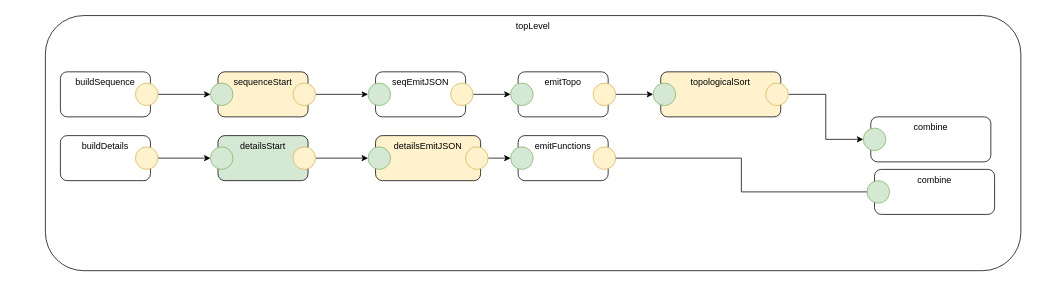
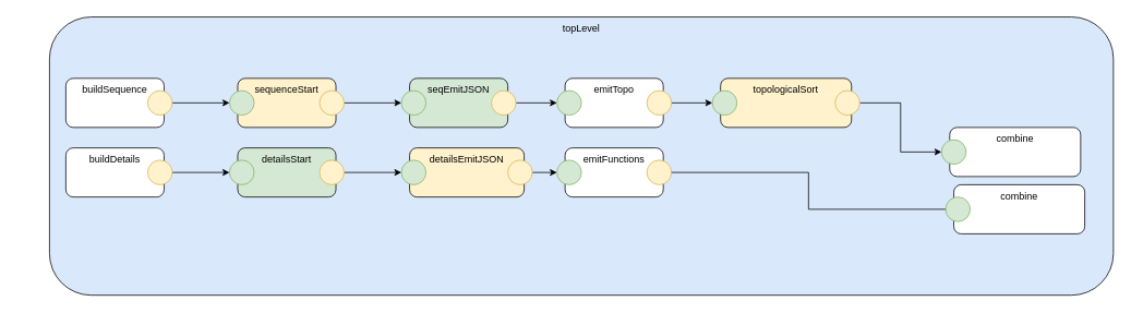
- <mxCell id="2" value="topLevel" style="rounded=1;whiteSpace=wrap;html=1;verticalAlign=top;" parent="1" vertex="1"><mxGeometry x="60" y="20" width="1300" height="340" as="geometry" /></mxCell>
+ <mxCell id="2" value="topLevel" style="rounded=1;whiteSpace=wrap;html=1;verticalAlign=top;fillColor=#dae8fc;" parent="1" vertex="1"><mxGeometry x="60" y="20" width="1300" height="340" as="geometry" /></mxCell>
- <mxCell id="4" value="seqEmitJSON" style="rounded=1;whiteSpace=wrap;html=1;verticalAlign=top;" parent="1" vertex="1"><mxGeometry x="500" y="95" width="120" height="60" as="geometry" /></mxCell>
+ <mxCell id="4" value="seqEmitJSON" style="rounded=1;whiteSpace=wrap;html=1;verticalAlign=top;fillColor=#d5e8d4;" parent="1" vertex="1"><mxGeometry x="500" y="95" width="120" height="60" as="geometry" /></mxCell>
